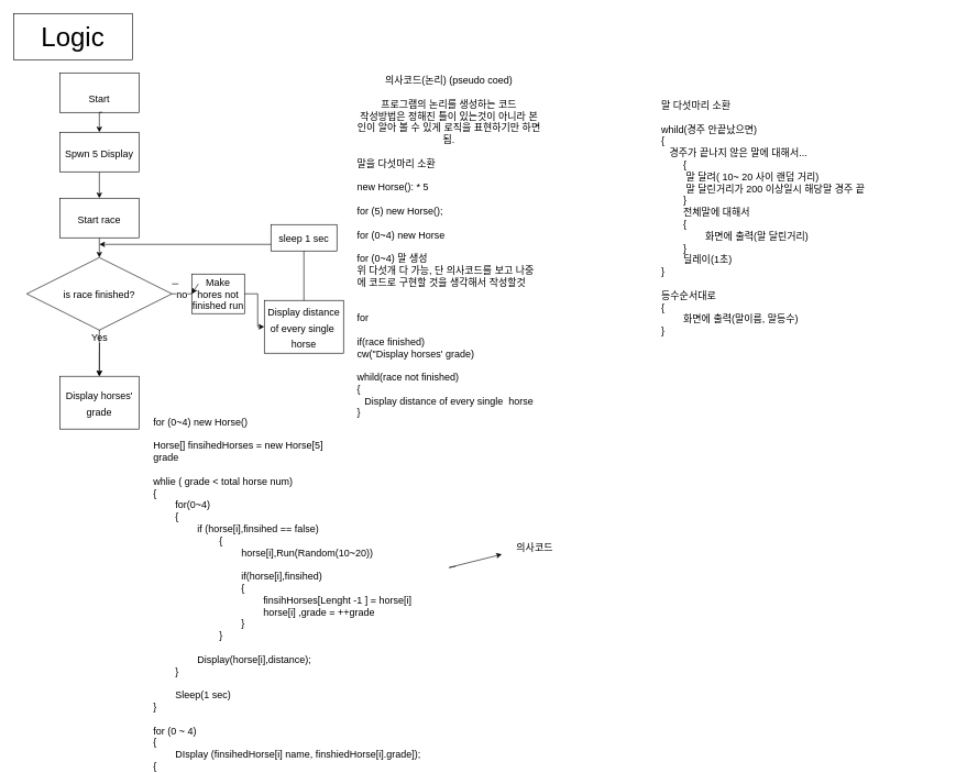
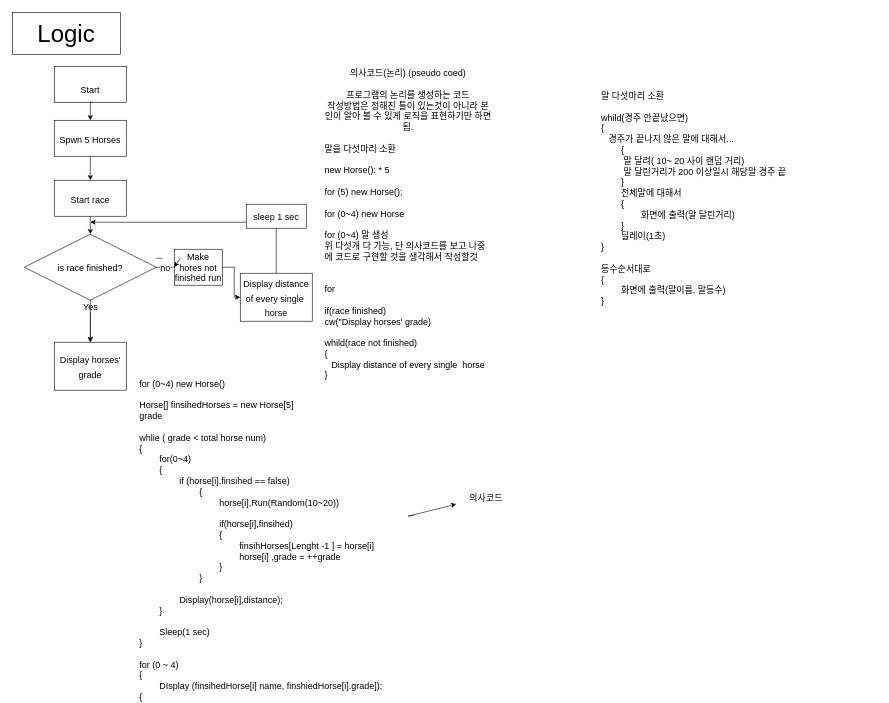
- <mxCell id="6" value="&lt;font style=&quot;font-size: 15px;&quot;&gt;Spwn 5 Display&lt;/font&gt;" style="rounded=0;whiteSpace=wrap;html=1;strokeWidth=1;fontSize=20;" vertex="1" parent="1"><mxGeometry x="90" y="200" width="120" height="60" as="geometry" /></mxCell>
+ <mxCell id="6" value="&lt;font style=&quot;font-size: 15px;&quot;&gt;Spwn 5 Horses&lt;/font&gt;" style="rounded=0;whiteSpace=wrap;html=1;strokeWidth=1;fontSize=20;" vertex="1" parent="1"><mxGeometry x="90" y="200" width="120" height="60" as="geometry" /></mxCell>
